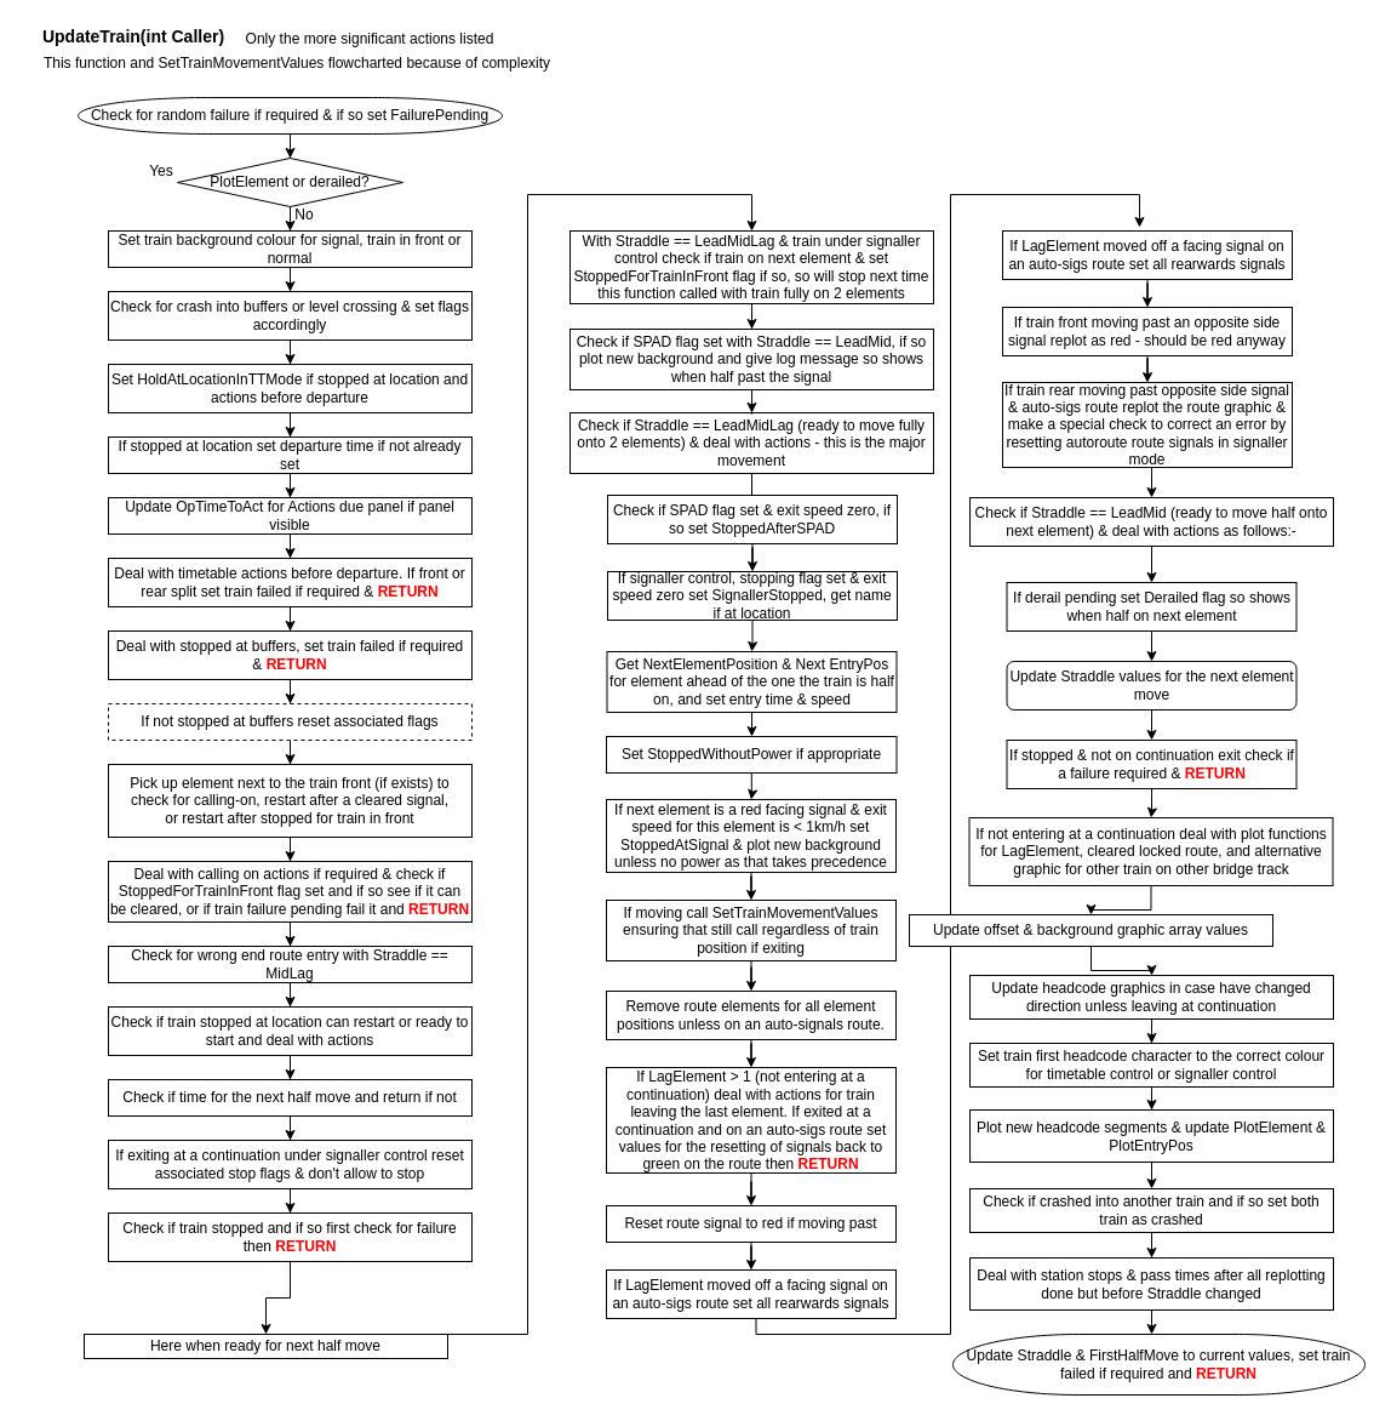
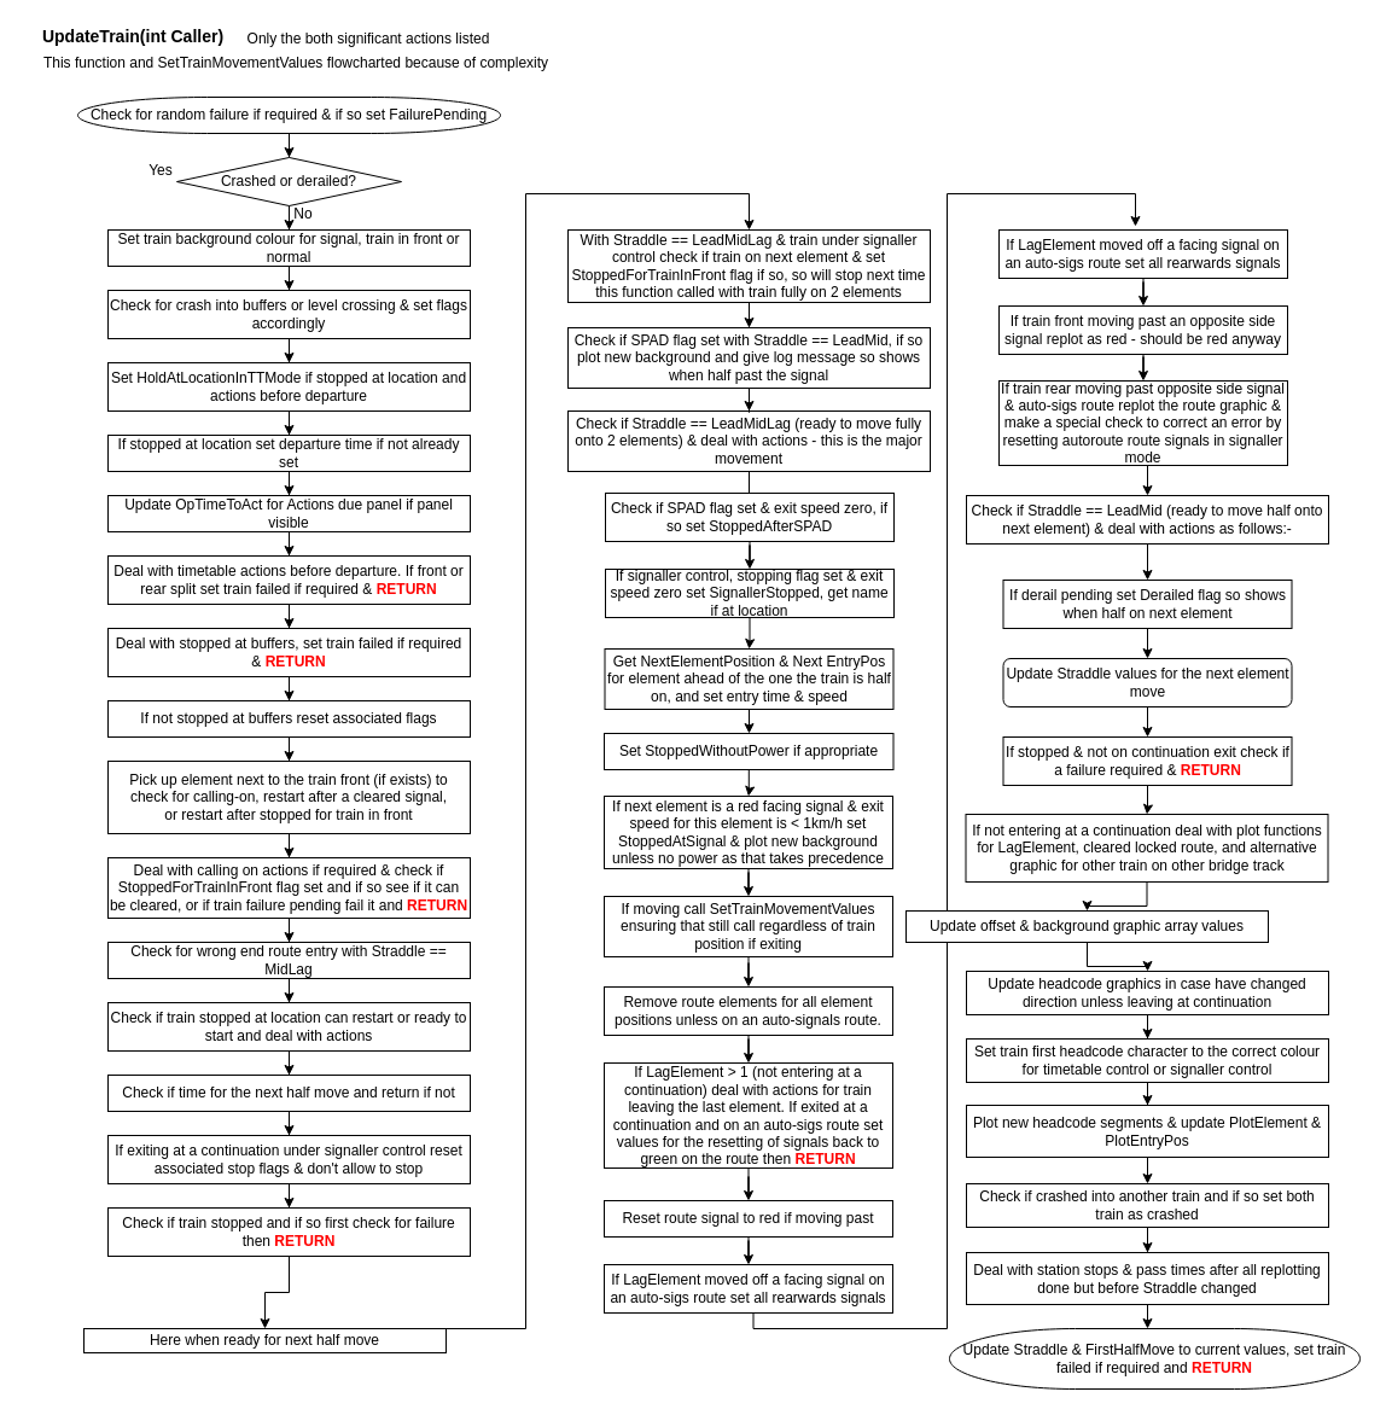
- <mxCell id="13" value="Only the more significant actions listed" style="text;html=1;strokeColor=none;fillColor=none;align=center;verticalAlign=middle;whiteSpace=wrap;rounded=0;fontSize=12;" parent="1" vertex="1"><mxGeometry x="180" y="22" width="250" height="20" as="geometry" /></mxCell>
+ <mxCell id="13" value="Only the both significant actions listed" style="text;html=1;strokeColor=none;fillColor=none;align=center;verticalAlign=middle;whiteSpace=wrap;rounded=0;fontSize=12;" parent="1" vertex="1"><mxGeometry x="180" y="22" width="250" height="20" as="geometry" /></mxCell>
- <mxCell id="6" value="PlotElement or derailed?" style="rhombus;whiteSpace=wrap;html=1;fontSize=12;" parent="1" vertex="1"><mxGeometry x="146" y="130" width="186" height="40" as="geometry" /></mxCell>
+ <mxCell id="6" value="Crashed or derailed?" style="rhombus;whiteSpace=wrap;html=1;fontSize=12;" parent="1" vertex="1"><mxGeometry x="146" y="130" width="186" height="40" as="geometry" /></mxCell>
- <mxCell id="25" value="If not stopped at buffers reset associated flags" style="rounded=0;whiteSpace=wrap;html=1;fontSize=12;dashed=1;" parent="1" vertex="1"><mxGeometry x="89" y="580" width="300" height="30" as="geometry" /></mxCell>
+ <mxCell id="25" value="If not stopped at buffers reset associated flags" style="rounded=0;whiteSpace=wrap;html=1;fontSize=12;" parent="1" vertex="1"><mxGeometry x="89" y="580" width="300" height="30" as="geometry" /></mxCell>
